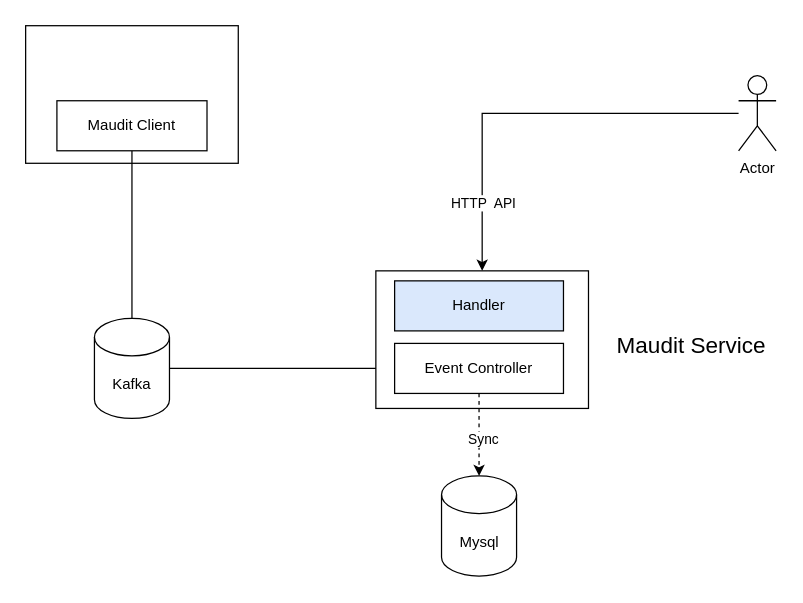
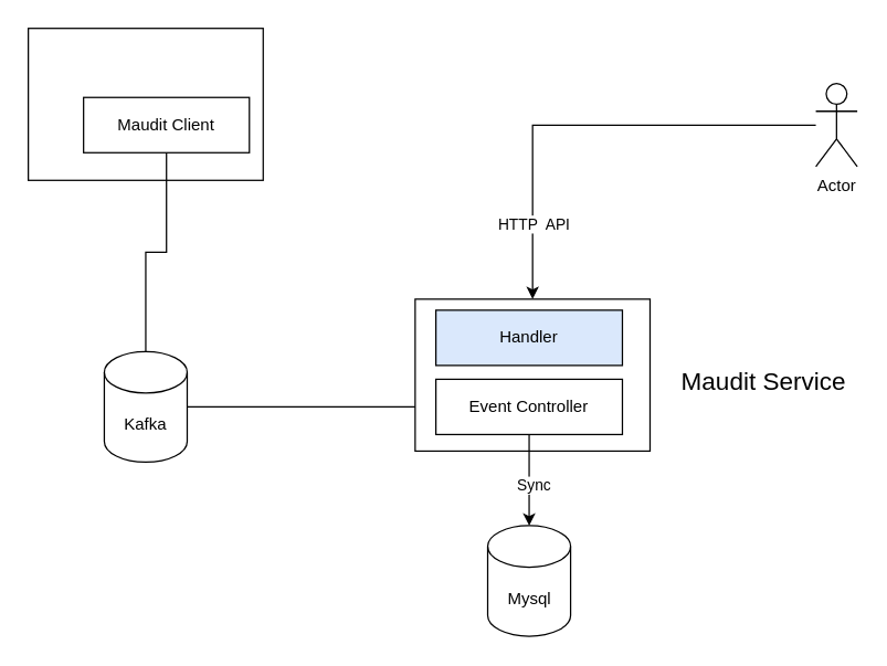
- <mxCell id="4" value="Maudit Client" style="rounded=0;whiteSpace=wrap;html=1;" parent="1" vertex="1"><mxGeometry x="45" y="80" width="120" height="40" as="geometry" /></mxCell>
+ <mxCell id="4" value="Maudit Client" style="rounded=0;whiteSpace=wrap;html=1;" parent="1" vertex="1"><mxGeometry x="60" y="70" width="120" height="40" as="geometry" /></mxCell>
- <mxCell id="10" style="edgeStyle=orthogonalEdgeStyle;rounded=0;orthogonalLoop=1;jettySize=auto;html=1;entryX=0.5;entryY=0;entryDx=0;entryDy=0;entryPerimeter=0;dashed=1;" parent="1" source="12" target="9" edge="1"><mxGeometry relative="1" as="geometry" /></mxCell>
+ <mxCell id="10" style="edgeStyle=orthogonalEdgeStyle;rounded=0;orthogonalLoop=1;jettySize=auto;html=1;entryX=0.5;entryY=0;entryDx=0;entryDy=0;entryPerimeter=0;" parent="1" source="12" target="9" edge="1"><mxGeometry relative="1" as="geometry" /></mxCell>
